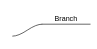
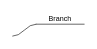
- <mxCell id="2" value="Branch" style="whiteSpace=wrap;html=1;shape=partialRectangle;top=0;left=0;bottom=1;right=0;points=[[0,1],[1,1]];fillColor=none;align=center;verticalAlign=bottom;routingCenterY=0.5;snapToPoint=1;recursiveResize=0;autosize=1;treeFolding=1;treeMoving=1;newEdgeStyle={&quot;edgeStyle&quot;:&quot;entityRelationEdgeStyle&quot;,&quot;startArrow&quot;:&quot;none&quot;,&quot;endArrow&quot;:&quot;none&quot;,&quot;segment&quot;:10,&quot;curved&quot;:1};" vertex="1" parent="1"><mxGeometry x="70" y="20" width="80" height="20" as="geometry" /></mxCell>
+ <mxCell id="2" value="Branch" style="whiteSpace=wrap;html=1;shape=partialRectangle;top=0;left=0;bottom=1;right=0;points=[[0,1],[1,1]];fillColor=none;align=center;verticalAlign=bottom;routingCenterY=0.5;snapToPoint=1;recursiveResize=0;autosize=1;treeFolding=1;treeMoving=1;newEdgeStyle={&quot;edgeStyle&quot;:&quot;entityRelationEdgeStyle&quot;,&quot;startArrow&quot;:&quot;none&quot;,&quot;endArrow&quot;:&quot;none&quot;,&quot;segment&quot;:10,&quot;curved&quot;:1};" vertex="1" parent="1"><mxGeometry x="60" y="20" width="80" height="20" as="geometry" /></mxCell>
